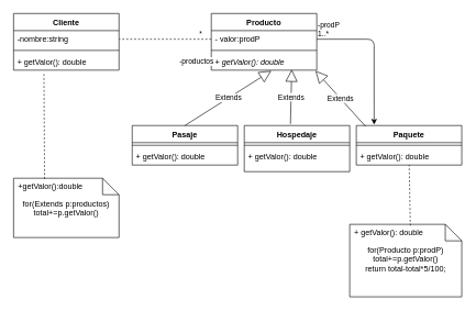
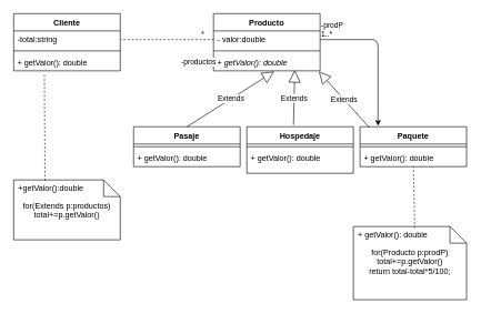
- <mxCell id="3" value="-nombre:string" style="text;strokeColor=none;fillColor=none;align=left;verticalAlign=top;spacingLeft=4;spacingRight=4;overflow=hidden;rotatable=0;points=[[0,0.5],[1,0.5]];portConstraint=eastwest;" vertex="1" parent="2"><mxGeometry y="26" width="160" height="26" as="geometry" /></mxCell>
+ <mxCell id="3" value="-total:string" style="text;strokeColor=none;fillColor=none;align=left;verticalAlign=top;spacingLeft=4;spacingRight=4;overflow=hidden;rotatable=0;points=[[0,0.5],[1,0.5]];portConstraint=eastwest;" vertex="1" parent="2"><mxGeometry y="26" width="160" height="26" as="geometry" /></mxCell>
- <mxCell id="7" value="- valor:prodP" style="text;strokeColor=none;fillColor=none;align=left;verticalAlign=top;spacingLeft=4;spacingRight=4;overflow=hidden;rotatable=0;points=[[0,0.5],[1,0.5]];portConstraint=eastwest;" vertex="1" parent="6"><mxGeometry y="26" width="160" height="26" as="geometry" /></mxCell>
+ <mxCell id="7" value="- valor:double" style="text;strokeColor=none;fillColor=none;align=left;verticalAlign=top;spacingLeft=4;spacingRight=4;overflow=hidden;rotatable=0;points=[[0,0.5],[1,0.5]];portConstraint=eastwest;" vertex="1" parent="6"><mxGeometry y="26" width="160" height="26" as="geometry" /></mxCell>
